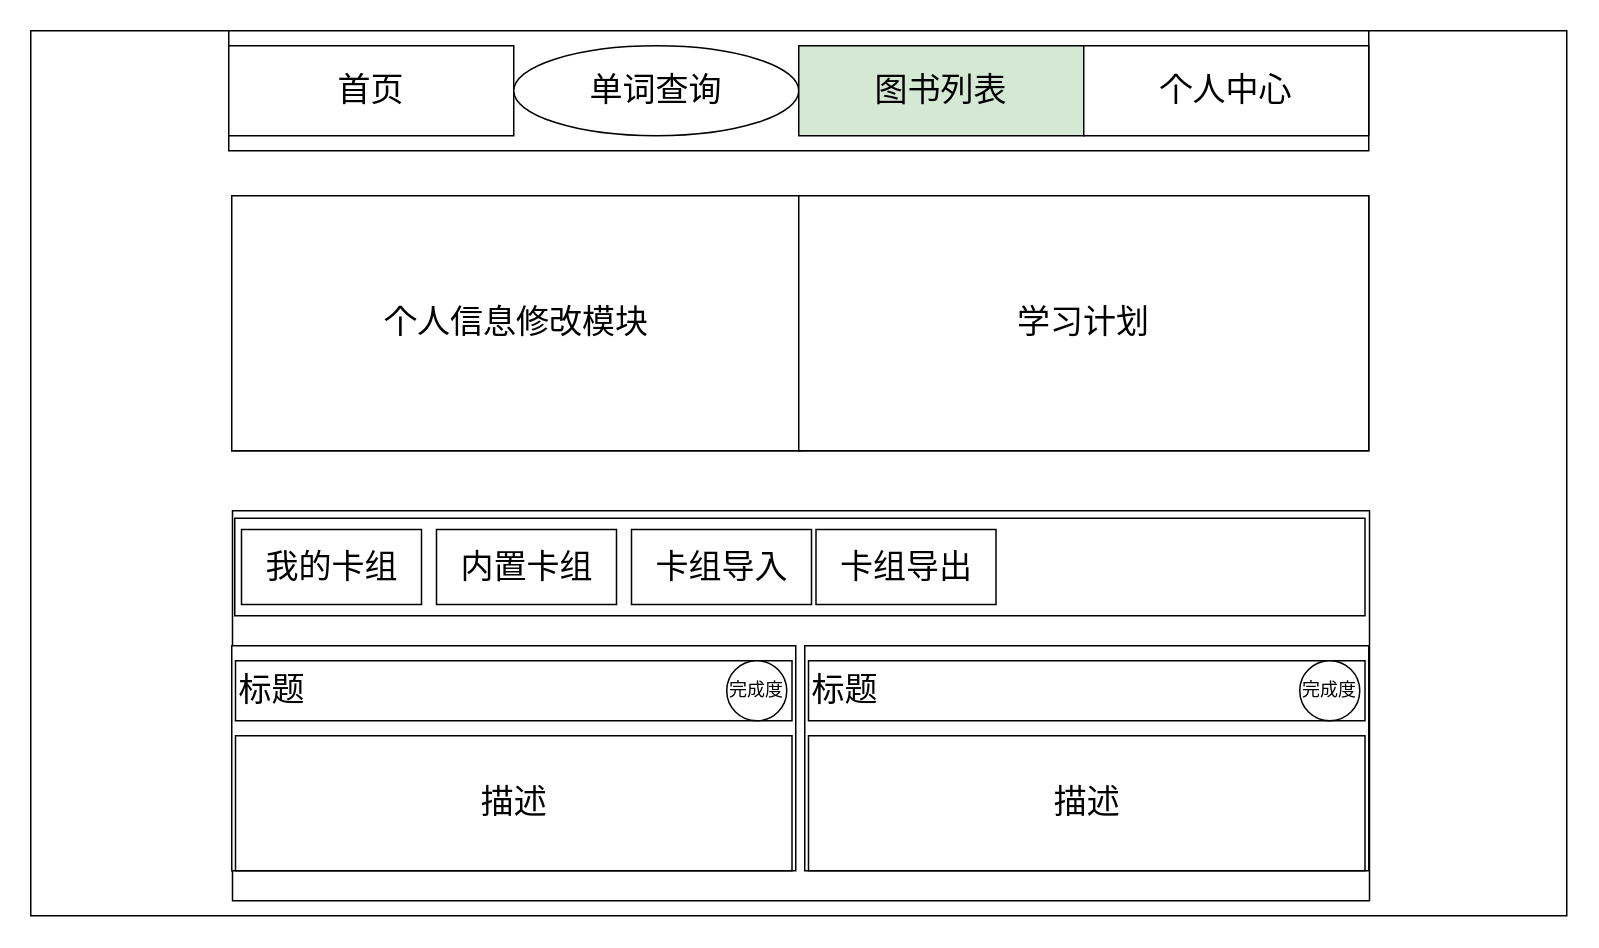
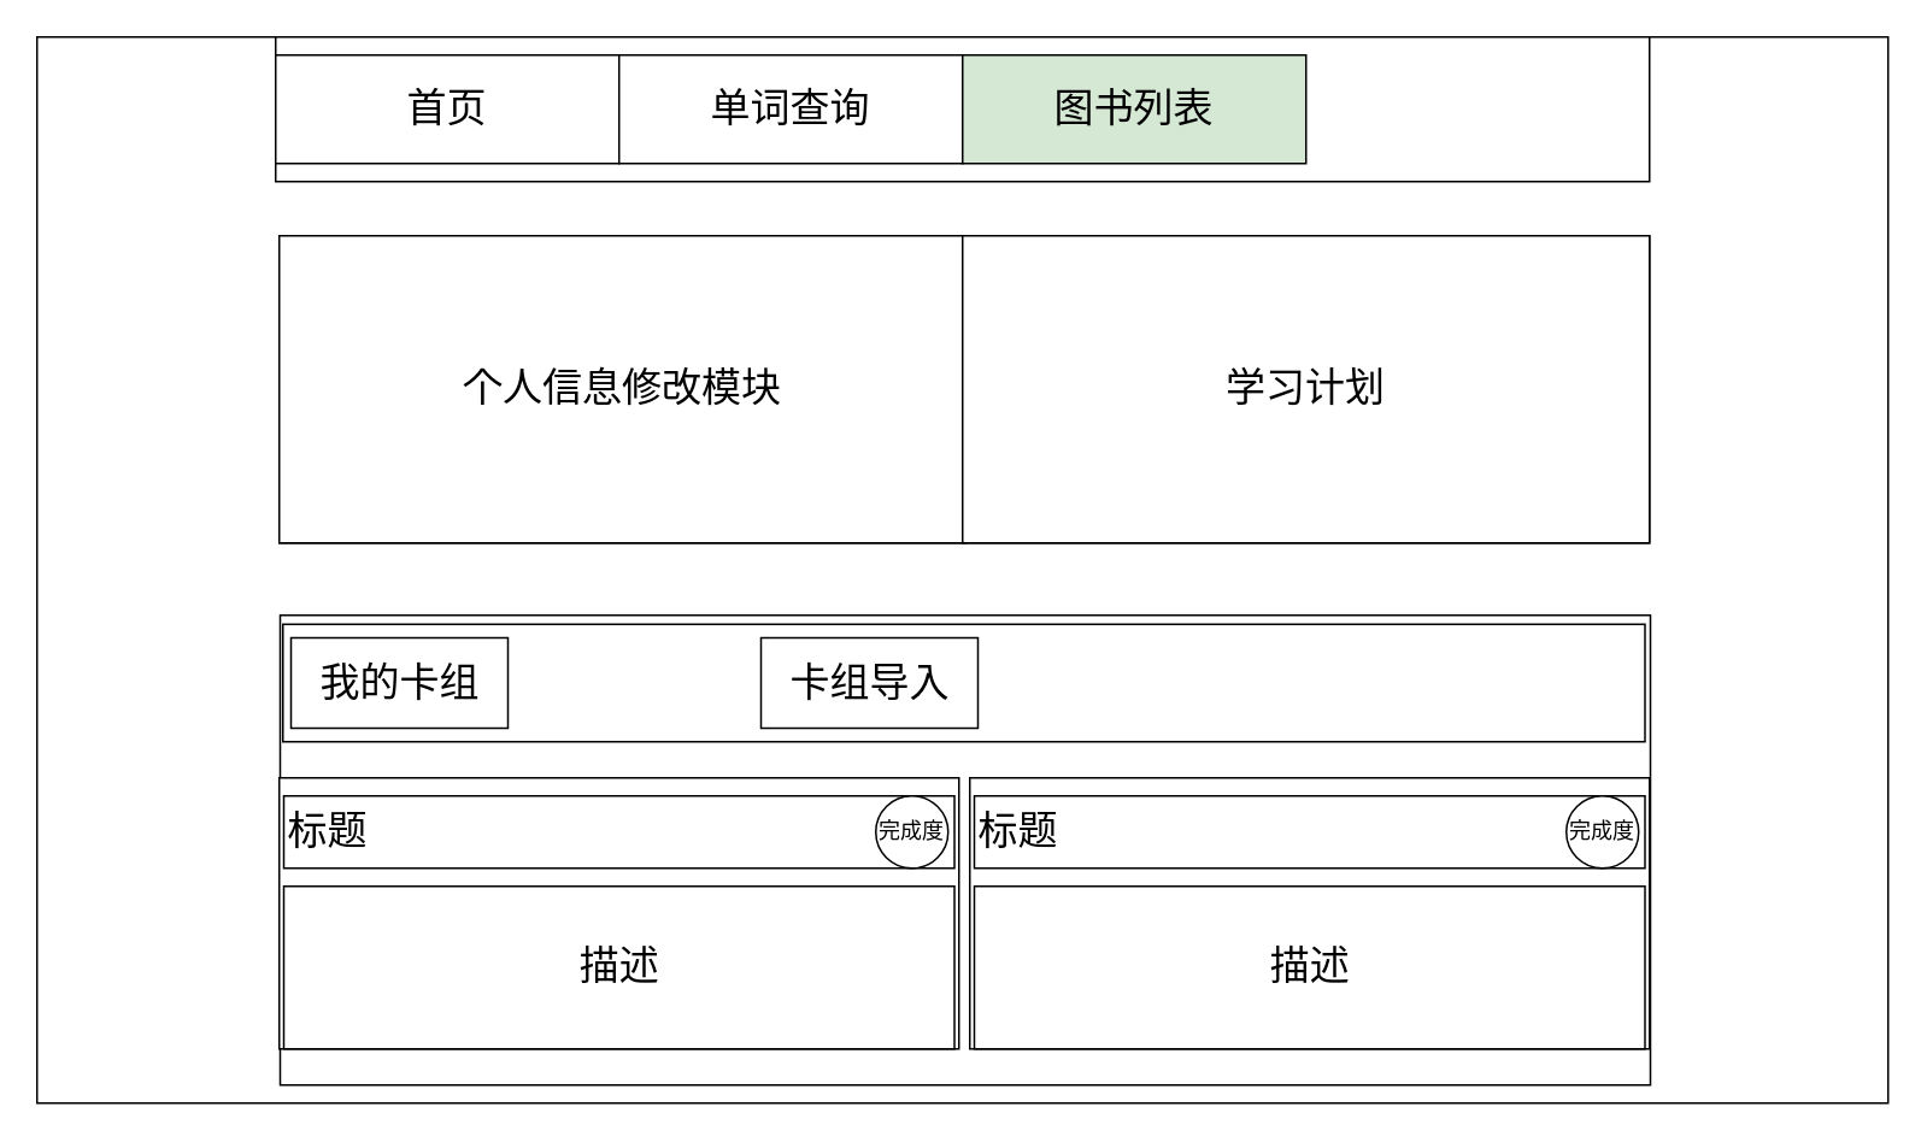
- <mxCell id="5" value="&lt;font style=&quot;font-size: 22px&quot;&gt;单词查询&lt;/font&gt;" style="ellipse;whiteSpace=wrap;html=1;" vertex="1" parent="1"><mxGeometry x="342" y="30" width="190" height="60" as="geometry" /></mxCell>
+ <mxCell id="5" value="&lt;font style=&quot;font-size: 22px&quot;&gt;单词查询&lt;/font&gt;" style="rounded=0;whiteSpace=wrap;html=1;" vertex="1" parent="1"><mxGeometry x="342" y="30" width="190" height="60" as="geometry" /></mxCell>
- <mxCell id="7" value="&lt;font style=&quot;font-size: 22px&quot;&gt;个人中心&lt;/font&gt;" style="rounded=0;whiteSpace=wrap;html=1;" vertex="1" parent="1"><mxGeometry x="722" y="30" width="190" height="60" as="geometry" /></mxCell>
- <mxCell id="24" value="&lt;span style=&quot;font-size: 22px&quot;&gt;内置卡组&lt;/span&gt;" style="rounded=0;whiteSpace=wrap;html=1;" vertex="1" parent="1"><mxGeometry x="290.5" y="352.5" width="120" height="50" as="geometry" /></mxCell>
- <mxCell id="23" value="&lt;span style=&quot;font-size: 22px&quot;&gt;卡组导出&lt;/span&gt;" style="rounded=0;whiteSpace=wrap;html=1;" vertex="1" parent="1"><mxGeometry x="543.5" y="352.5" width="120" height="50" as="geometry" /></mxCell>
